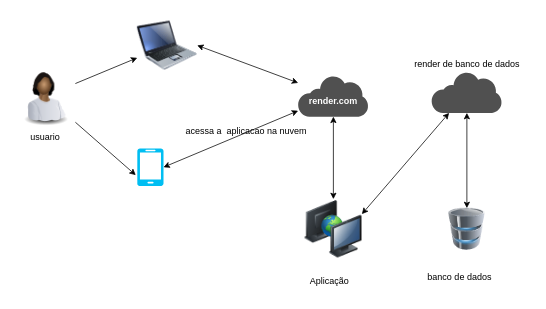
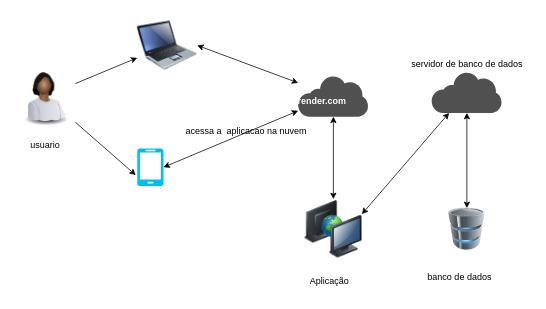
- <mxCell id="17" value="render de banco de dados" style="text;html=1;align=center;verticalAlign=middle;whiteSpace=wrap;rounded=0;" vertex="1" parent="1"><mxGeometry x="538.5" y="70" width="167" height="30" as="geometry" /></mxCell>
+ <mxCell id="17" value="servidor de banco de dados" style="text;html=1;align=center;verticalAlign=middle;whiteSpace=wrap;rounded=0;" vertex="1" parent="1"><mxGeometry x="538.5" y="70" width="167" height="30" as="geometry" /></mxCell>
- <mxCell id="21" value="&lt;font color=&quot;#ffffff&quot;&gt;&lt;b&gt;render.com&lt;/b&gt;&lt;/font&gt;" style="text;html=1;align=center;verticalAlign=middle;whiteSpace=wrap;rounded=0;" vertex="1" parent="1"><mxGeometry x="414" y="120" width="60" height="30" as="geometry" /></mxCell>
+ <mxCell id="21" value="&lt;font color=&quot;#ffffff&quot;&gt;&lt;b&gt;render.com&lt;/b&gt;&lt;/font&gt;" style="text;html=1;align=center;verticalAlign=middle;whiteSpace=wrap;rounded=0;" vertex="1" parent="1"><mxGeometry x="399" y="120" width="60" height="30" as="geometry" /></mxCell>
- <mxCell id="13" value="usuario" style="text;html=1;align=center;verticalAlign=middle;whiteSpace=wrap;rounded=0;" vertex="1" parent="1"><mxGeometry x="30" y="167.5" width="60" height="30" as="geometry" /></mxCell>
+ <mxCell id="13" value="usuario" style="text;html=1;align=center;verticalAlign=middle;whiteSpace=wrap;rounded=0;" vertex="1" parent="1"><mxGeometry x="30" y="177.5" width="60" height="30" as="geometry" /></mxCell>
